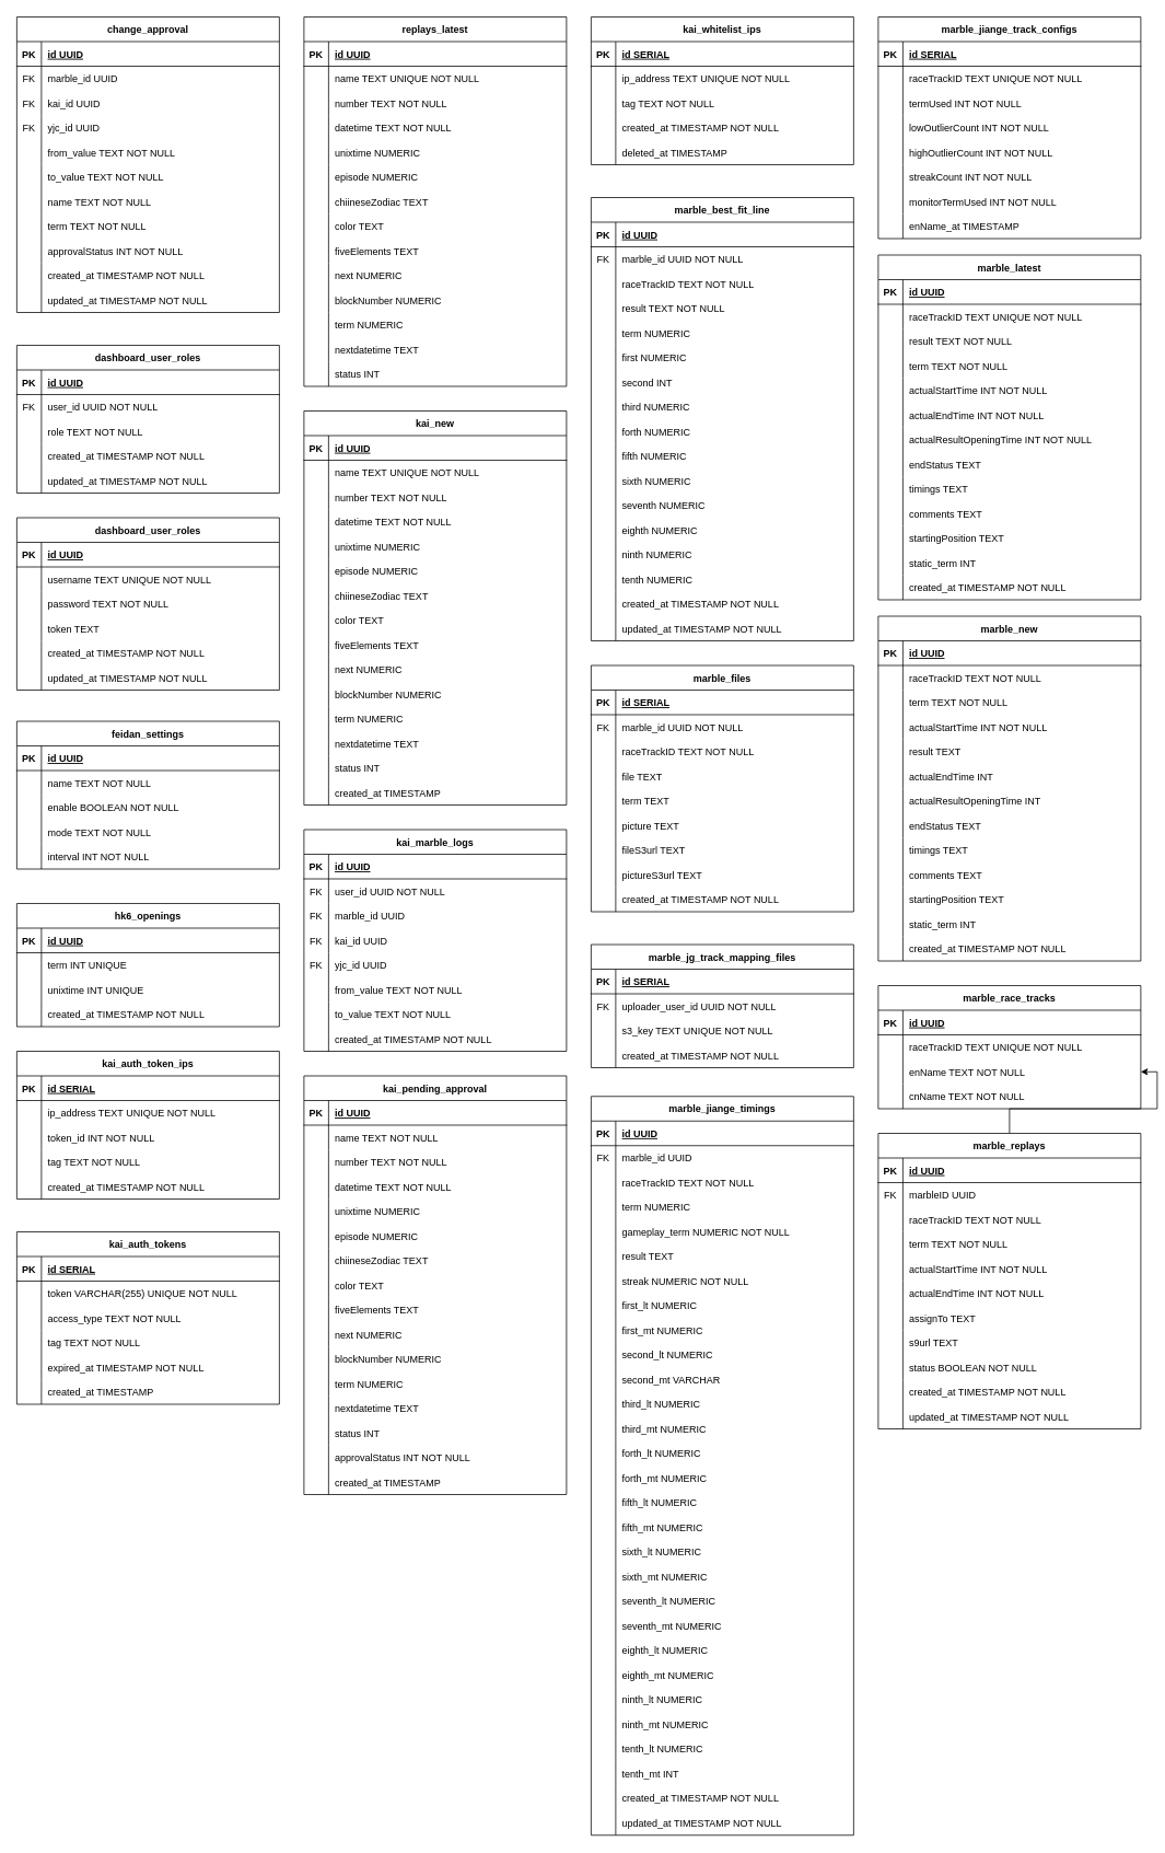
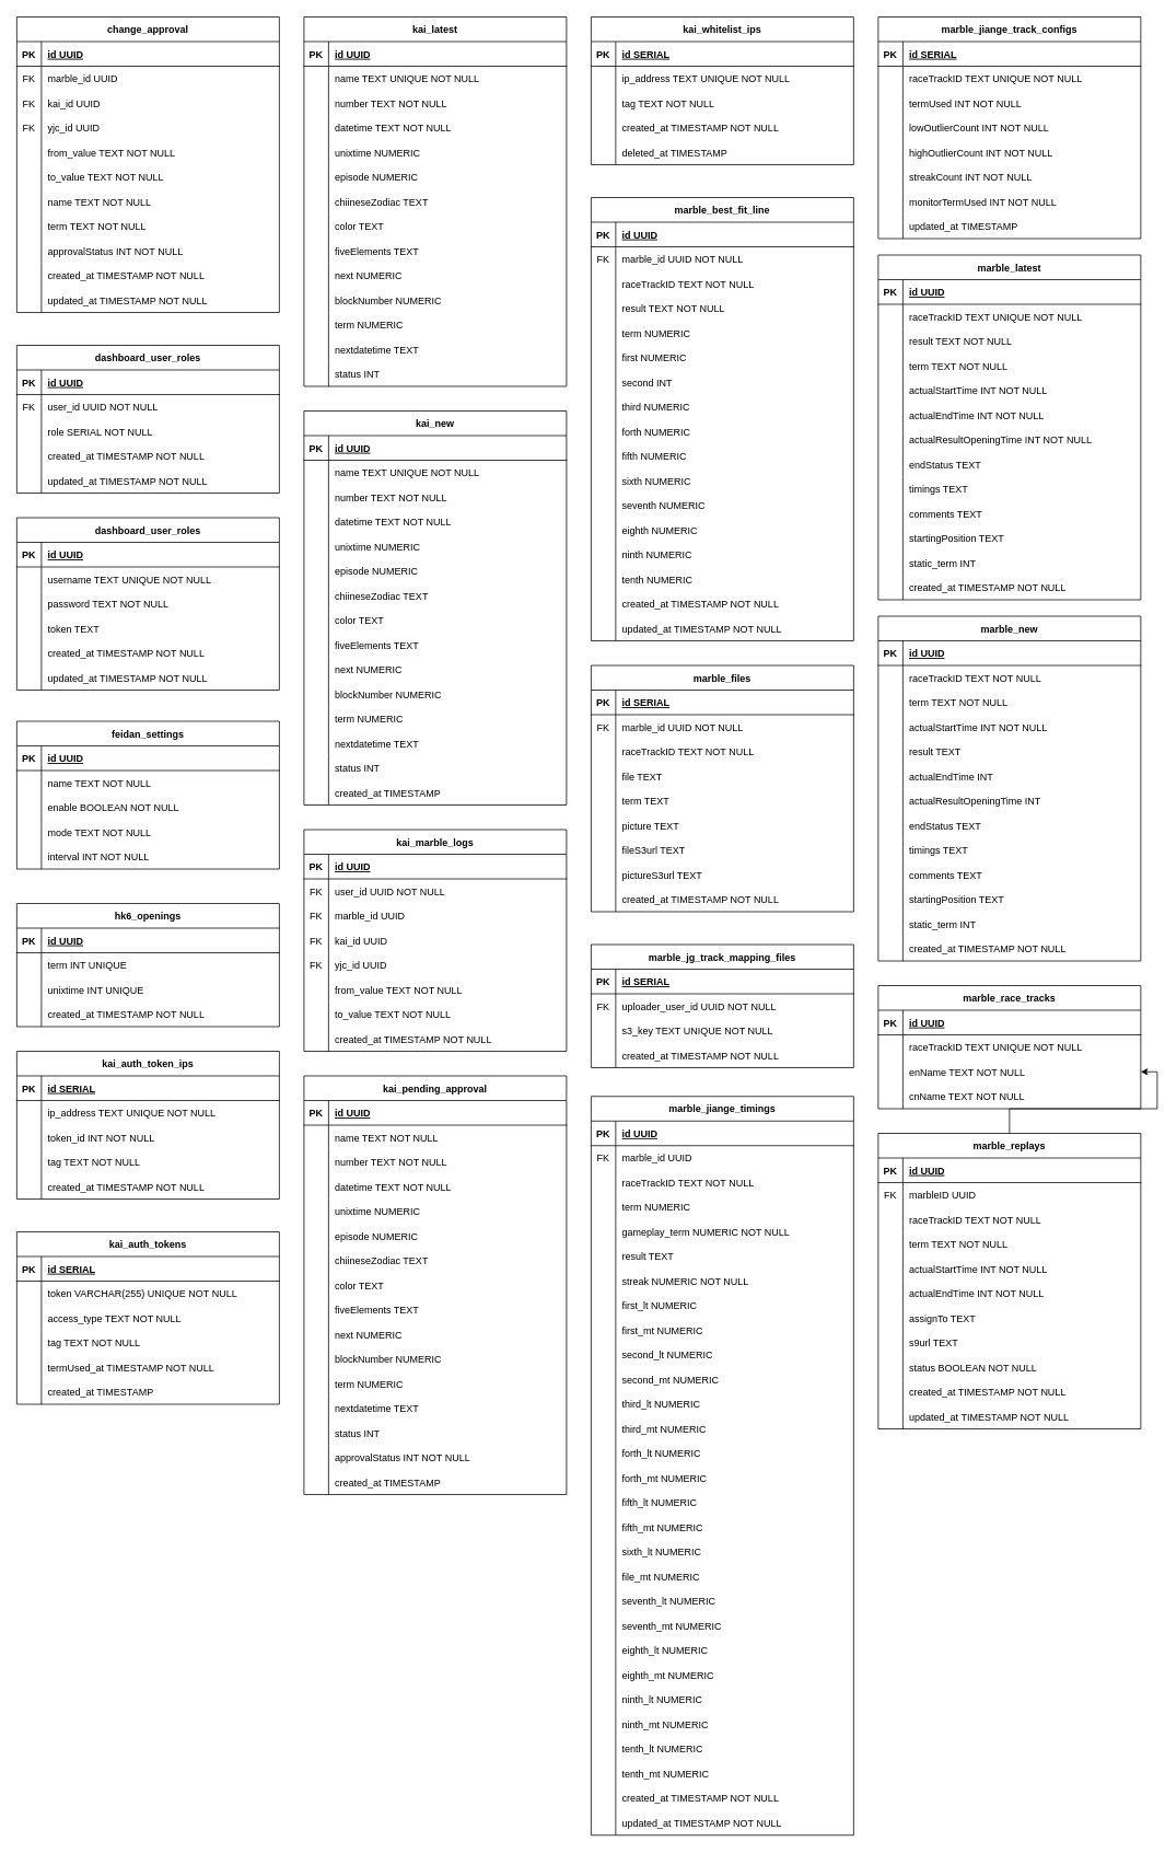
- <mxCell id="135" value="replays_latest" style="shape=table;startSize=30;container=1;collapsible=1;childLayout=tableLayout;fixedRows=1;rowLines=0;fontStyle=1;align=center;resizeLast=1;" vertex="1" parent="1"><mxGeometry x="370" y="20" width="320" height="450" as="geometry" /></mxCell>
+ <mxCell id="135" value="kai_latest" style="shape=table;startSize=30;container=1;collapsible=1;childLayout=tableLayout;fixedRows=1;rowLines=0;fontStyle=1;align=center;resizeLast=1;" vertex="1" parent="1"><mxGeometry x="370" y="20" width="320" height="450" as="geometry" /></mxCell>
- <mxCell id="519" value="enName_at TIMESTAMP" style="shape=partialRectangle;overflow=hidden;connectable=0;fillColor=none;align=left;strokeColor=inherit;top=0;left=0;bottom=0;right=0;spacingLeft=6;" vertex="1" parent="517"><mxGeometry x="30" width="290" height="30" as="geometry"><mxRectangle width="290" height="30" as="alternateBounds" /></mxGeometry></mxCell>
+ <mxCell id="519" value="updated_at TIMESTAMP" style="shape=partialRectangle;overflow=hidden;connectable=0;fillColor=none;align=left;strokeColor=inherit;top=0;left=0;bottom=0;right=0;spacingLeft=6;" vertex="1" parent="517"><mxGeometry x="30" width="290" height="30" as="geometry"><mxRectangle width="290" height="30" as="alternateBounds" /></mxGeometry></mxCell>
- <mxCell id="45" value="role TEXT NOT NULL" style="shape=partialRectangle;overflow=hidden;connectable=0;fillColor=none;align=left;strokeColor=inherit;top=0;left=0;bottom=0;right=0;spacingLeft=6;" vertex="1" parent="43"><mxGeometry x="30" width="290" height="30" as="geometry"><mxRectangle width="290" height="30" as="alternateBounds" /></mxGeometry></mxCell>
+ <mxCell id="45" value="role SERIAL NOT NULL" style="shape=partialRectangle;overflow=hidden;connectable=0;fillColor=none;align=left;strokeColor=inherit;top=0;left=0;bottom=0;right=0;spacingLeft=6;" vertex="1" parent="43"><mxGeometry x="30" width="290" height="30" as="geometry"><mxRectangle width="290" height="30" as="alternateBounds" /></mxGeometry></mxCell>
- <mxCell id="131" value="expired_at TIMESTAMP NOT NULL" style="shape=partialRectangle;overflow=hidden;connectable=0;fillColor=none;align=left;strokeColor=inherit;top=0;left=0;bottom=0;right=0;spacingLeft=6;" vertex="1" parent="129"><mxGeometry x="30" width="290" height="30" as="geometry"><mxRectangle width="290" height="30" as="alternateBounds" /></mxGeometry></mxCell>
+ <mxCell id="131" value="termUsed_at TIMESTAMP NOT NULL" style="shape=partialRectangle;overflow=hidden;connectable=0;fillColor=none;align=left;strokeColor=inherit;top=0;left=0;bottom=0;right=0;spacingLeft=6;" vertex="1" parent="129"><mxGeometry x="30" width="290" height="30" as="geometry"><mxRectangle width="290" height="30" as="alternateBounds" /></mxGeometry></mxCell>
- <mxCell id="440" value="second_mt VARCHAR" style="shape=partialRectangle;overflow=hidden;connectable=0;fillColor=none;align=left;strokeColor=inherit;top=0;left=0;bottom=0;right=0;spacingLeft=6;" vertex="1" parent="438"><mxGeometry x="30" width="290" height="30" as="geometry"><mxRectangle width="290" height="30" as="alternateBounds" /></mxGeometry></mxCell>
+ <mxCell id="440" value="second_mt NUMERIC" style="shape=partialRectangle;overflow=hidden;connectable=0;fillColor=none;align=left;strokeColor=inherit;top=0;left=0;bottom=0;right=0;spacingLeft=6;" vertex="1" parent="438"><mxGeometry x="30" width="290" height="30" as="geometry"><mxRectangle width="290" height="30" as="alternateBounds" /></mxGeometry></mxCell>
- <mxCell id="464" value="sixth_mt NUMERIC" style="shape=partialRectangle;overflow=hidden;connectable=0;fillColor=none;align=left;strokeColor=inherit;top=0;left=0;bottom=0;right=0;spacingLeft=6;" vertex="1" parent="462"><mxGeometry x="30" width="290" height="30" as="geometry"><mxRectangle width="290" height="30" as="alternateBounds" /></mxGeometry></mxCell>
+ <mxCell id="464" value="file_mt NUMERIC" style="shape=partialRectangle;overflow=hidden;connectable=0;fillColor=none;align=left;strokeColor=inherit;top=0;left=0;bottom=0;right=0;spacingLeft=6;" vertex="1" parent="462"><mxGeometry x="30" width="290" height="30" as="geometry"><mxRectangle width="290" height="30" as="alternateBounds" /></mxGeometry></mxCell>
- <mxCell id="488" value="tenth_mt INT" style="shape=partialRectangle;overflow=hidden;connectable=0;fillColor=none;align=left;strokeColor=inherit;top=0;left=0;bottom=0;right=0;spacingLeft=6;" vertex="1" parent="486"><mxGeometry x="30" width="290" height="30" as="geometry"><mxRectangle width="290" height="30" as="alternateBounds" /></mxGeometry></mxCell>
+ <mxCell id="488" value="tenth_mt NUMERIC" style="shape=partialRectangle;overflow=hidden;connectable=0;fillColor=none;align=left;strokeColor=inherit;top=0;left=0;bottom=0;right=0;spacingLeft=6;" vertex="1" parent="486"><mxGeometry x="30" width="290" height="30" as="geometry"><mxRectangle width="290" height="30" as="alternateBounds" /></mxGeometry></mxCell>
